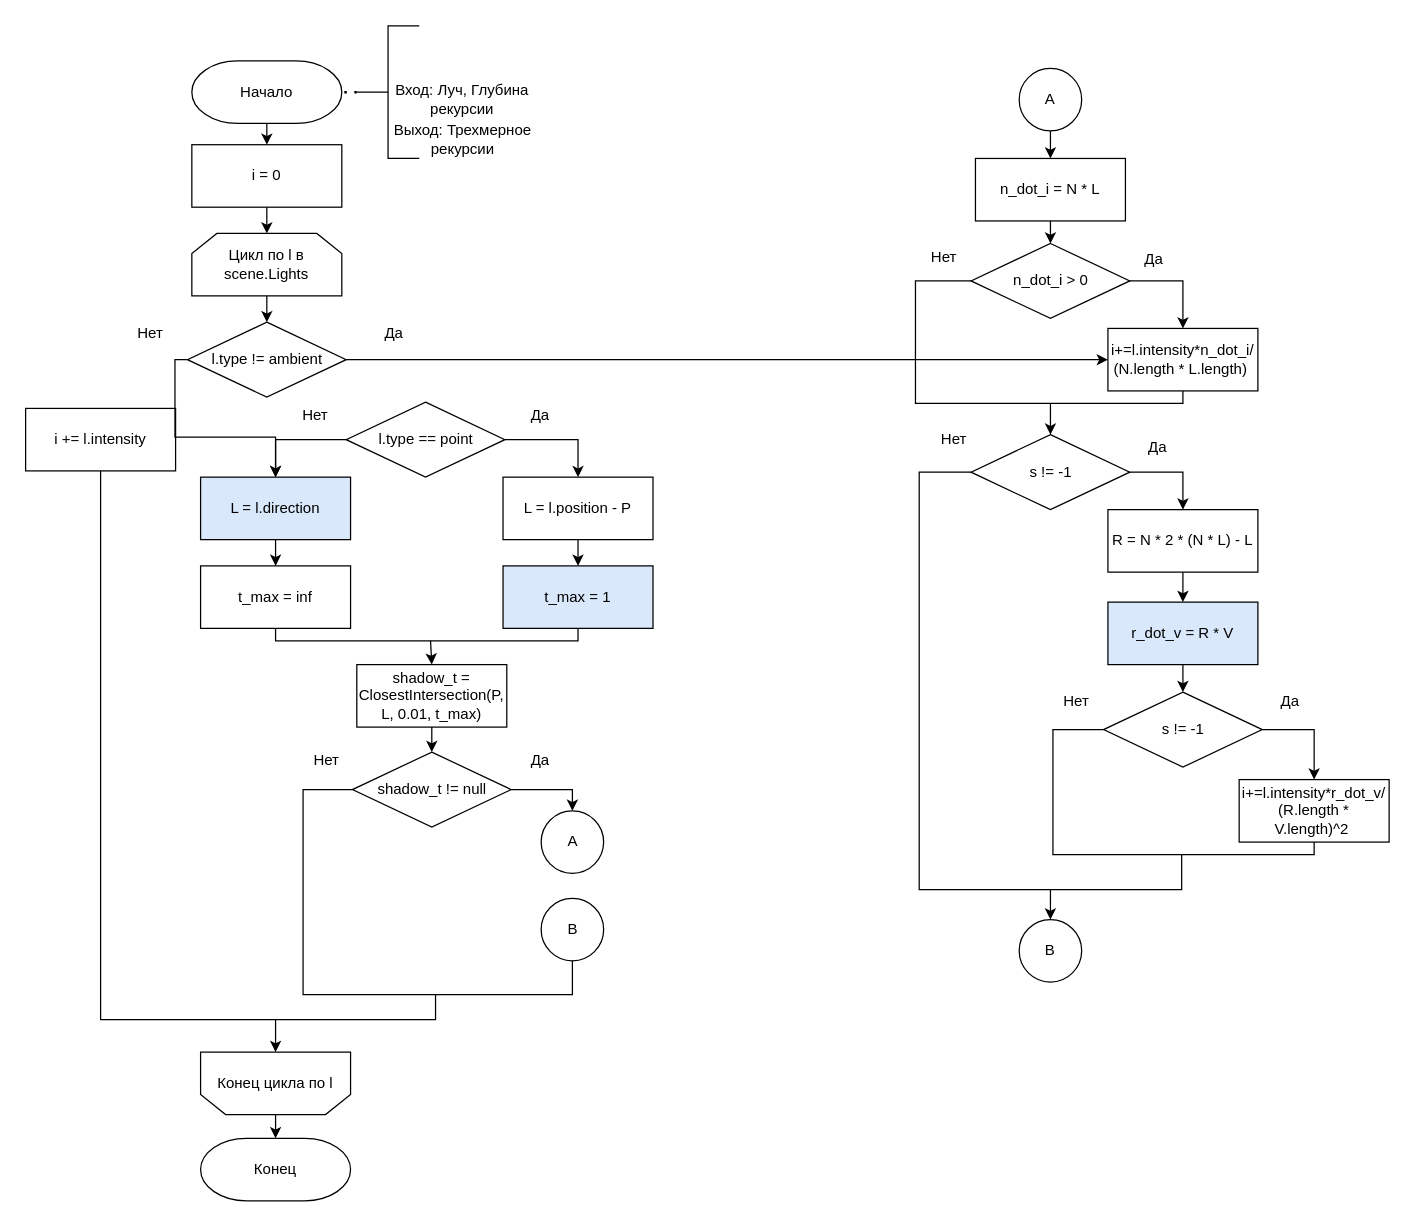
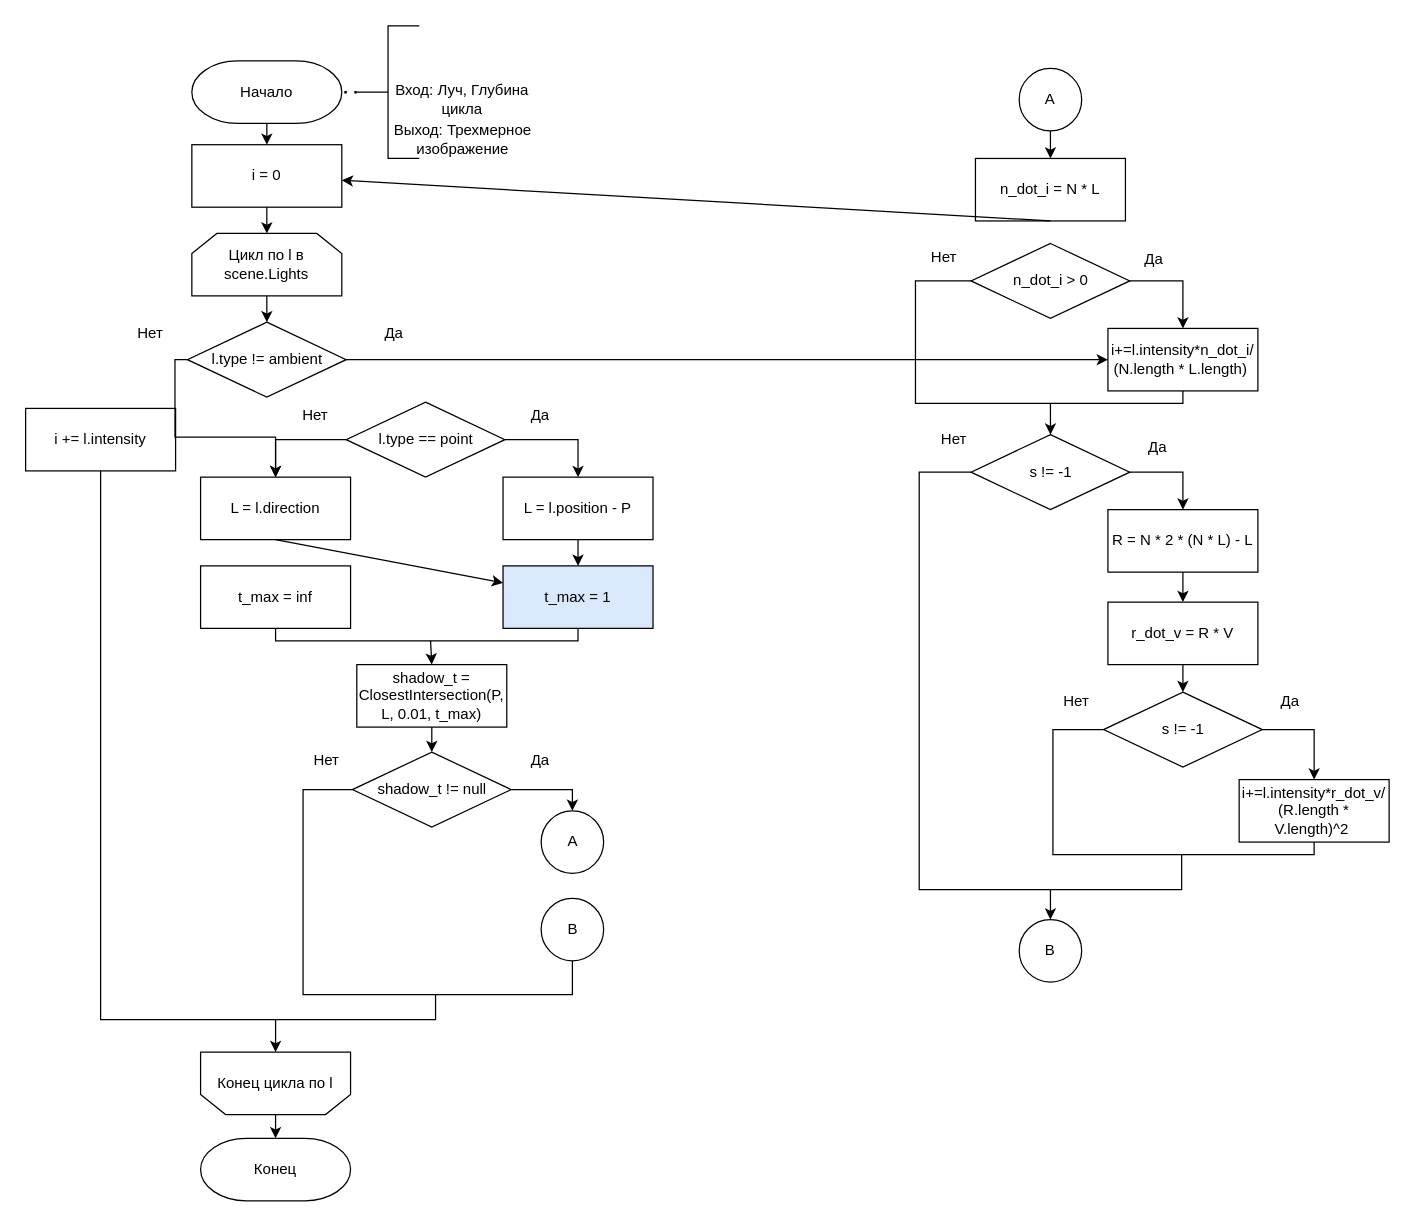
- <mxCell id="4" value="Вход: Луч, Глубина рекурсии" style="text;html=1;strokeColor=none;fillColor=none;align=center;verticalAlign=middle;whiteSpace=wrap;rounded=0;" parent="1" vertex="1"><mxGeometry x="314" y="64" width="111" height="30" as="geometry" /></mxCell>
+ <mxCell id="4" value="Вход: Луч, Глубина цикла" style="text;html=1;strokeColor=none;fillColor=none;align=center;verticalAlign=middle;whiteSpace=wrap;rounded=0;" parent="1" vertex="1"><mxGeometry x="314" y="64" width="111" height="30" as="geometry" /></mxCell>
- <mxCell id="5" value="Выход: Трехмерное рекурсии" style="text;html=1;strokeColor=none;fillColor=none;align=center;verticalAlign=middle;whiteSpace=wrap;rounded=0;" parent="1" vertex="1"><mxGeometry x="306.5" y="96" width="126" height="30" as="geometry" /></mxCell>
+ <mxCell id="5" value="Выход: Трехмерное изображение" style="text;html=1;strokeColor=none;fillColor=none;align=center;verticalAlign=middle;whiteSpace=wrap;rounded=0;" parent="1" vertex="1"><mxGeometry x="306.5" y="96" width="126" height="30" as="geometry" /></mxCell>
- <mxCell id="49" value="" style="endArrow=classic;html=1;rounded=0;entryX=0.5;entryY=0;entryDx=0;entryDy=0;entryPerimeter=0;exitX=0.5;exitY=1;exitDx=0;exitDy=0;" edge="1" parent="1" source="47" target="46"><mxGeometry width="50" height="50" relative="1" as="geometry"><mxPoint x="619" y="401" as="sourcePoint" /><mxPoint x="669" y="351" as="targetPoint" /></mxGeometry></mxCell>
+ <mxCell id="49" value="" style="endArrow=classic;html=1;rounded=0;exitX=0.5;exitY=1;exitDx=0;exitDy=0;" edge="1" parent="1" source="47" target="7"><mxGeometry width="50" height="50" relative="1" as="geometry"><mxPoint x="619" y="401" as="sourcePoint" /><mxPoint x="669" y="351" as="targetPoint" /></mxGeometry></mxCell>
- <mxCell id="21" value="L = l.direction" style="rounded=0;whiteSpace=wrap;html=1;rotation=0;fillColor=#dae8fc;" parent="1" vertex="1"><mxGeometry x="160" y="381" width="120" height="50" as="geometry" /></mxCell>
+ <mxCell id="21" value="L = l.direction" style="rounded=0;whiteSpace=wrap;html=1;rotation=0;" parent="1" vertex="1"><mxGeometry x="160" y="381" width="120" height="50" as="geometry" /></mxCell>
- <mxCell id="24" value="" style="endArrow=classic;html=1;rounded=0;entryX=0.5;entryY=0;entryDx=0;entryDy=0;exitX=0.5;exitY=1;exitDx=0;exitDy=0;" parent="1" source="21" target="22" edge="1"><mxGeometry width="50" height="50" relative="1" as="geometry"><mxPoint x="229" y="359" as="sourcePoint" /><mxPoint x="279" y="309" as="targetPoint" /></mxGeometry></mxCell>
+ <mxCell id="24" value="" style="endArrow=classic;html=1;rounded=0;exitX=0.5;exitY=1;exitDx=0;exitDy=0;" parent="1" source="21" target="26" edge="1"><mxGeometry width="50" height="50" relative="1" as="geometry"><mxPoint x="229" y="359" as="sourcePoint" /><mxPoint x="279" y="309" as="targetPoint" /></mxGeometry></mxCell>
- <mxCell id="56" value="r_dot_v = R * V" style="rounded=0;whiteSpace=wrap;html=1;rotation=0;fillColor=#dae8fc;" vertex="1" parent="1"><mxGeometry x="886" y="481" width="120" height="50" as="geometry" /></mxCell>
+ <mxCell id="56" value="r_dot_v = R * V" style="rounded=0;whiteSpace=wrap;html=1;rotation=0;" vertex="1" parent="1"><mxGeometry x="886" y="481" width="120" height="50" as="geometry" /></mxCell>
